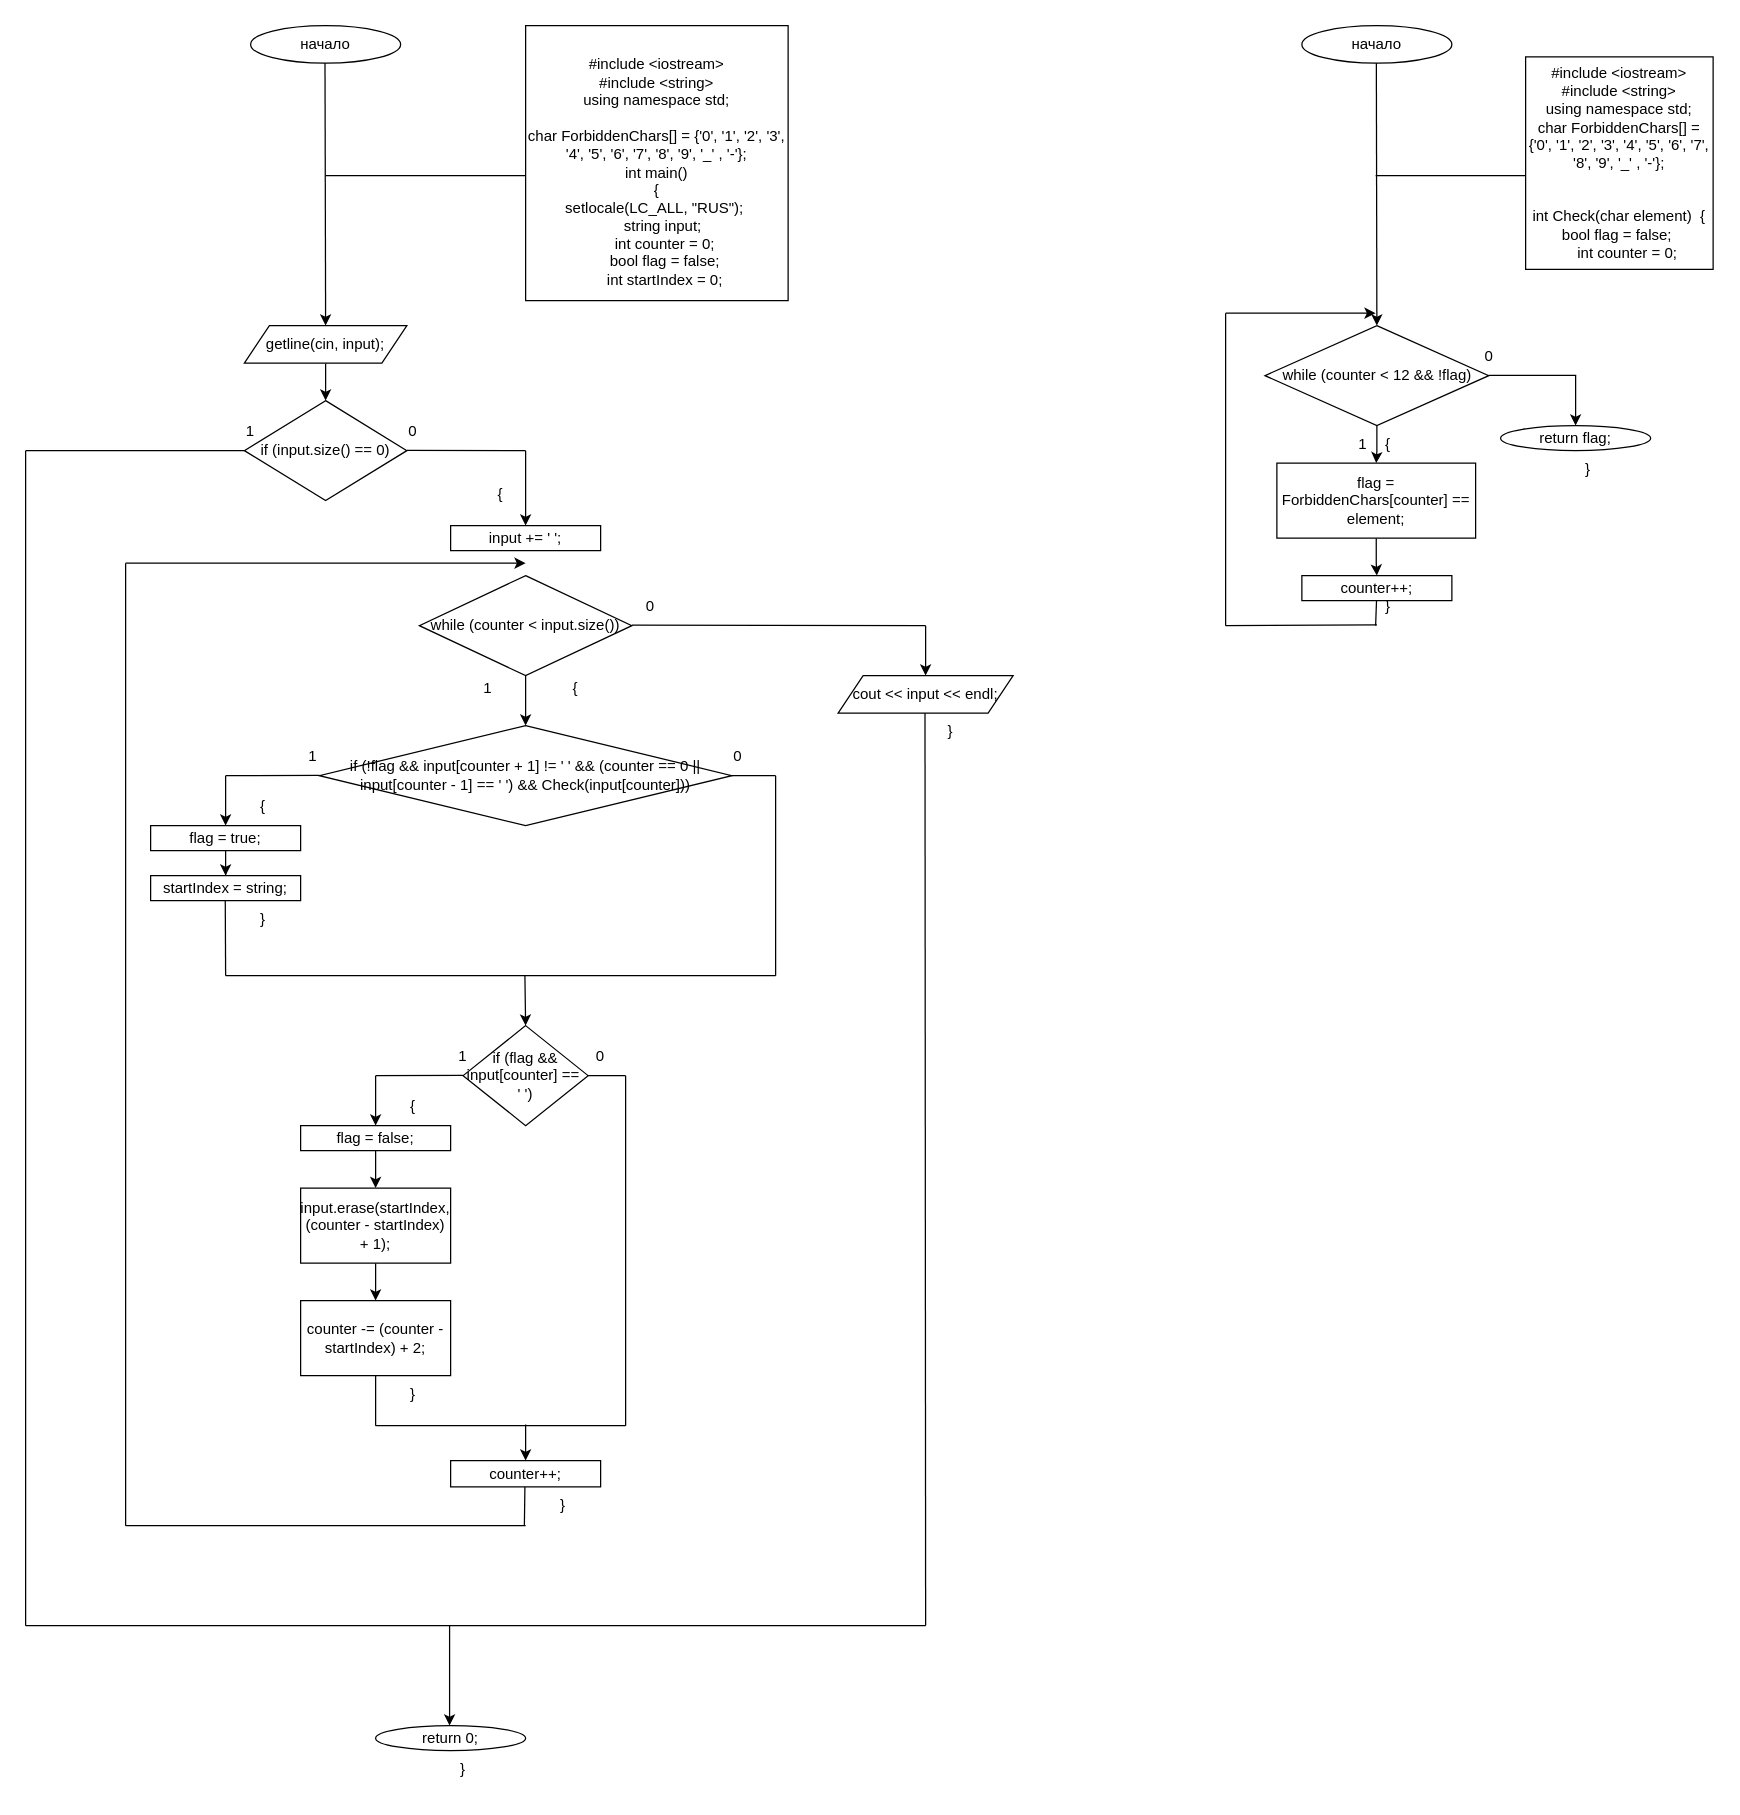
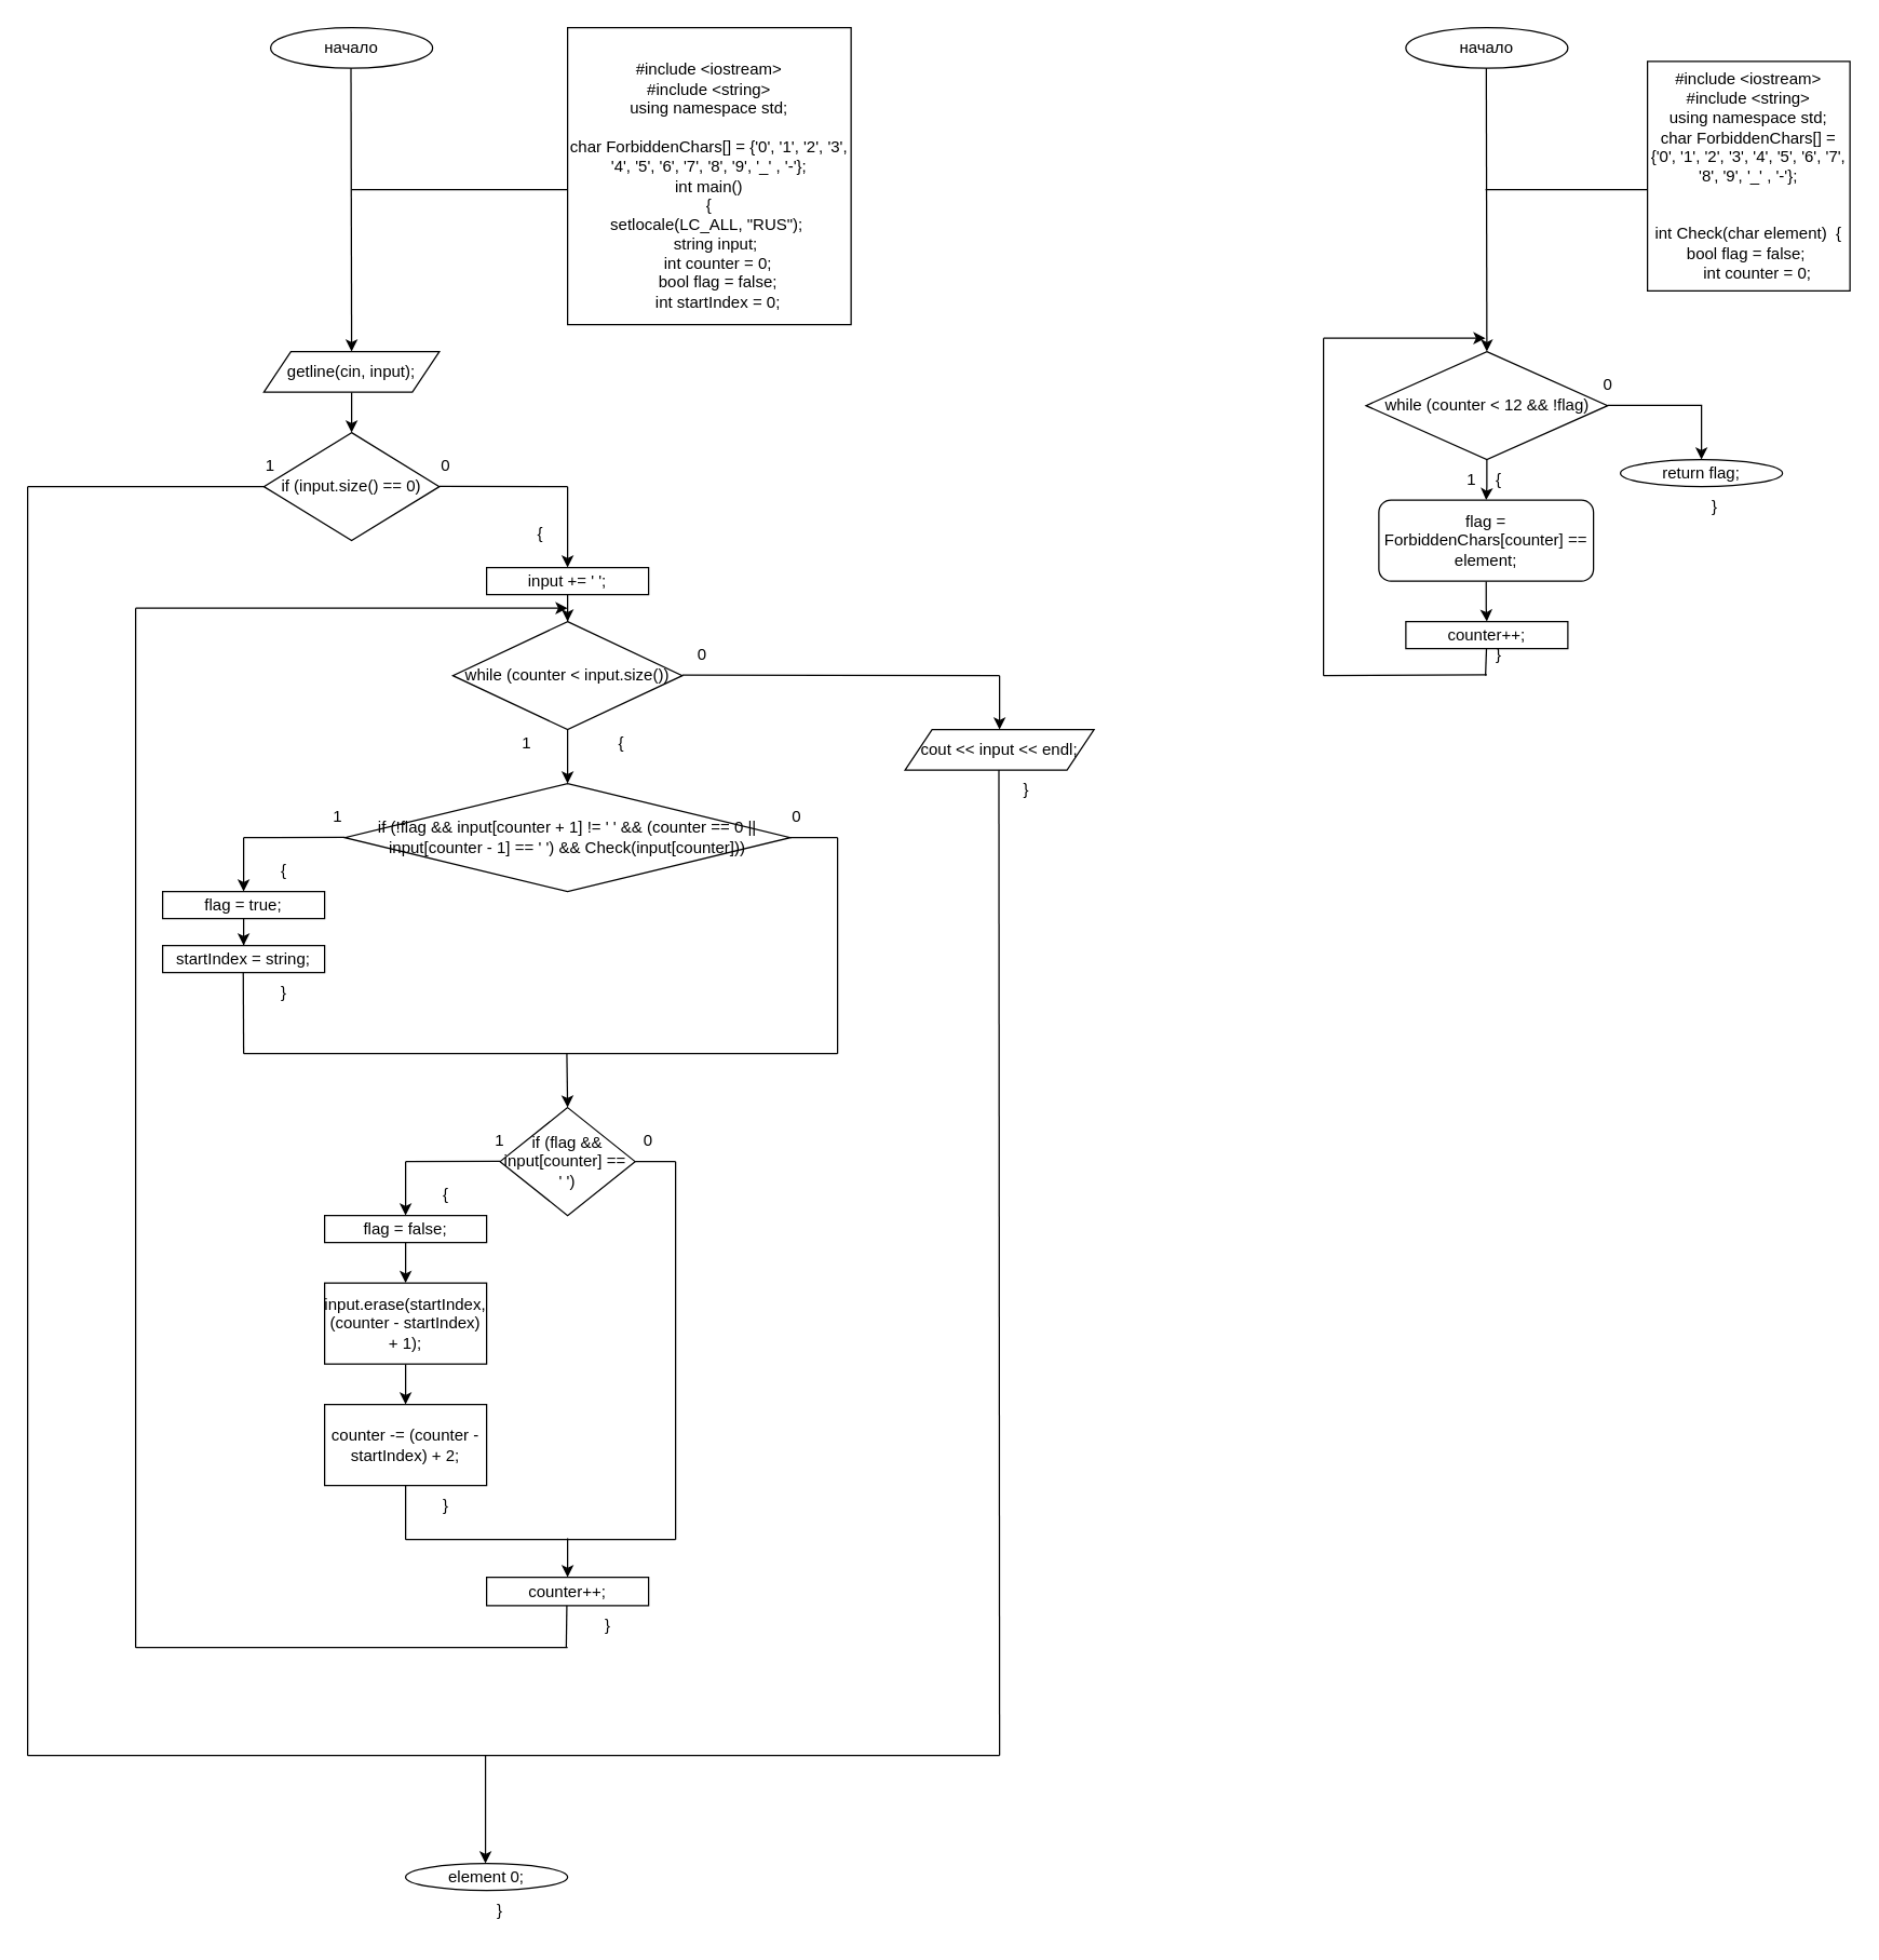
- <mxCell id="76" value="flag = ForbiddenChars[counter] == element;" style="rounded=0;whiteSpace=wrap;html=1;" vertex="1" parent="1"><mxGeometry x="1021" y="370" width="159" height="60" as="geometry" /></mxCell>
+ <mxCell id="76" value="flag = ForbiddenChars[counter] == element;" style="whiteSpace=wrap;html=1;rounded=1;" vertex="1" parent="1"><mxGeometry x="1021" y="370" width="159" height="60" as="geometry" /></mxCell>
+ <mxCell id="12" style="edgeStyle=orthogonalEdgeStyle;rounded=0;orthogonalLoop=1;jettySize=auto;html=1;entryX=0.5;entryY=0;entryDx=0;entryDy=0;" edge="1" parent="1" source="13" target="15"><mxGeometry relative="1" as="geometry" /></mxCell>
- <mxCell id="66" value="return 0;" style="ellipse;whiteSpace=wrap;html=1;" vertex="1" parent="1"><mxGeometry x="300" y="1380" width="120" height="20" as="geometry" /></mxCell>
+ <mxCell id="66" value="element 0;" style="ellipse;whiteSpace=wrap;html=1;" vertex="1" parent="1"><mxGeometry x="300" y="1380" width="120" height="20" as="geometry" /></mxCell>
